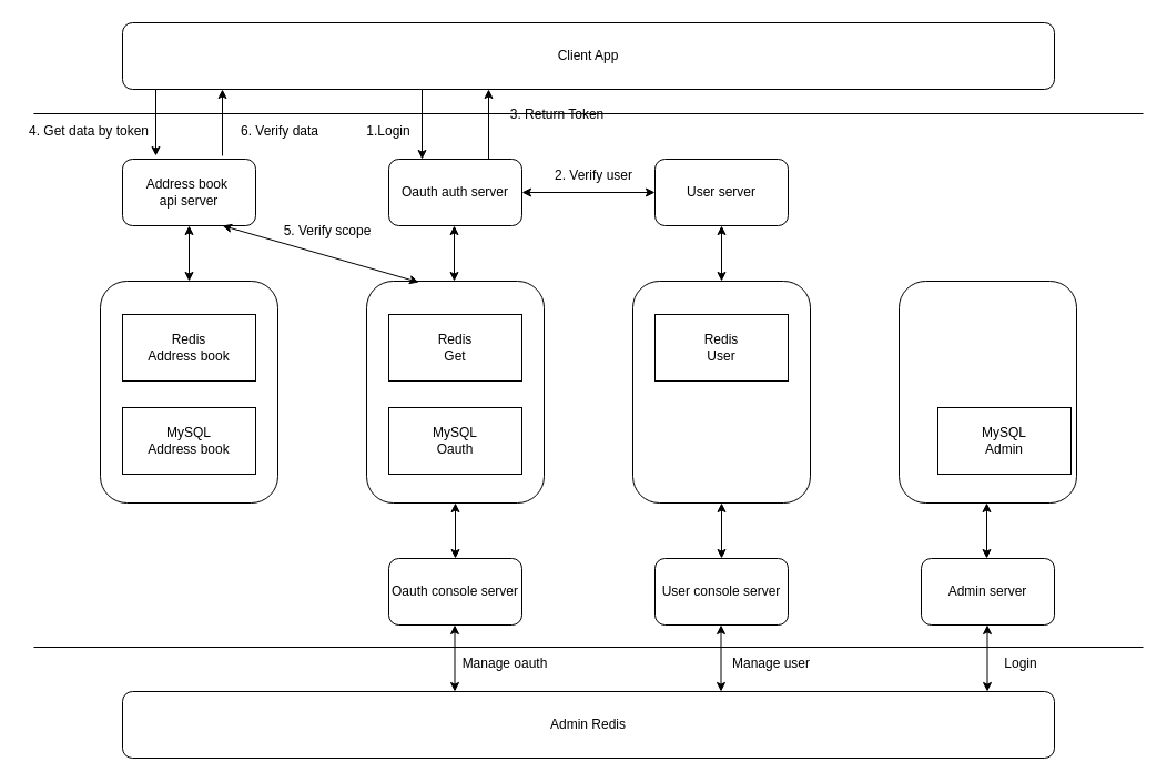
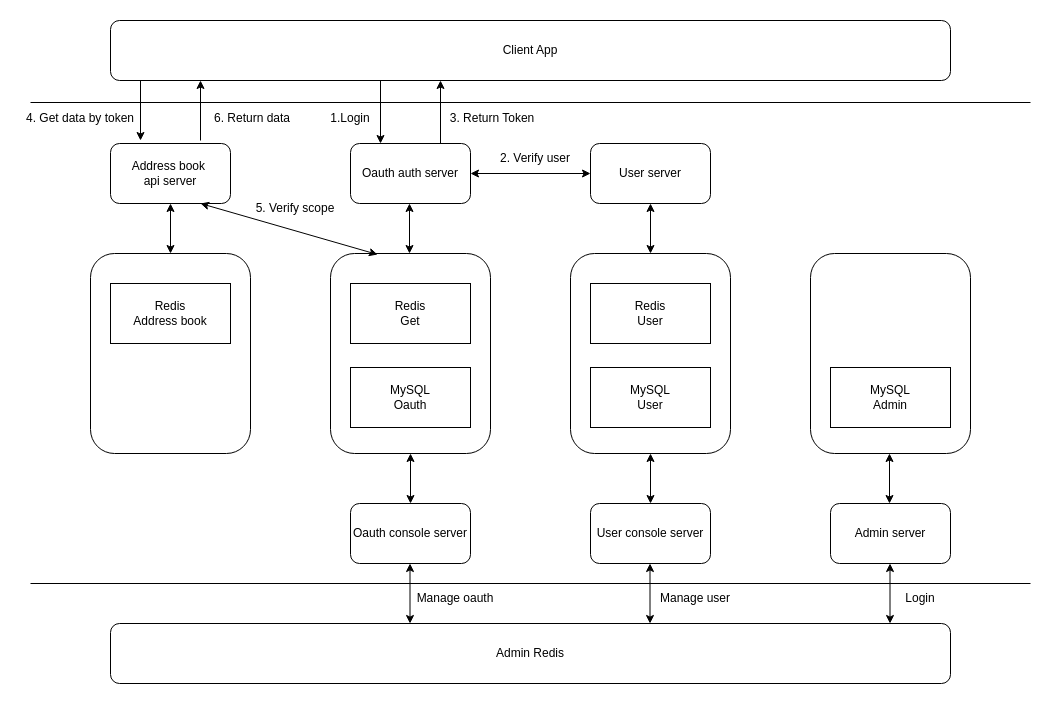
- <mxCell id="18" value="3. Return Token" style="text;html=1;strokeColor=none;fillColor=none;align=center;verticalAlign=middle;whiteSpace=wrap;rounded=0;" vertex="1" parent="1"><mxGeometry x="454" y="88" width="96" height="30" as="geometry" /></mxCell>
+ <mxCell id="18" value="3. Return Token" style="text;html=1;strokeColor=none;fillColor=none;align=center;verticalAlign=middle;whiteSpace=wrap;rounded=0;" vertex="1" parent="1"><mxGeometry x="444" y="103" width="96" height="30" as="geometry" /></mxCell>
- <mxCell id="25" value="6. Verify data" style="text;html=1;strokeColor=none;fillColor=none;align=center;verticalAlign=middle;whiteSpace=wrap;rounded=0;" vertex="1" parent="1"><mxGeometry x="204" y="103" width="96" height="30" as="geometry" /></mxCell>
+ <mxCell id="25" value="6. Return data" style="text;html=1;strokeColor=none;fillColor=none;align=center;verticalAlign=middle;whiteSpace=wrap;rounded=0;" vertex="1" parent="1"><mxGeometry x="204" y="103" width="96" height="30" as="geometry" /></mxCell>
- <mxCell id="9" value="MySQL&lt;br&gt;Address book" style="rounded=0;whiteSpace=wrap;html=1;" vertex="1" parent="1"><mxGeometry x="110" y="367" width="120" height="60" as="geometry" /></mxCell>
+ <mxCell id="38" value="MySQL&lt;br&gt;User" style="rounded=0;whiteSpace=wrap;html=1;" vertex="1" parent="1"><mxGeometry x="590" y="367" width="120" height="60" as="geometry" /></mxCell>
- <mxCell id="26" value="MySQL&lt;br&gt;Admin" style="rounded=0;whiteSpace=wrap;html=1;" vertex="1" parent="1"><mxGeometry x="845" y="367" width="120" height="60" as="geometry" /></mxCell>
+ <mxCell id="26" value="MySQL&lt;br&gt;Admin" style="rounded=0;whiteSpace=wrap;html=1;" vertex="1" parent="1"><mxGeometry x="830" y="367" width="120" height="60" as="geometry" /></mxCell>
